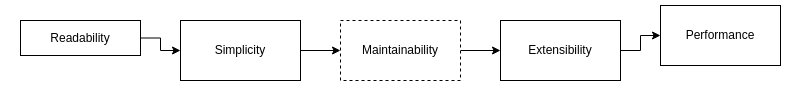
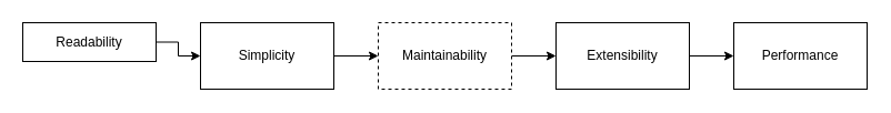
- <mxCell id="10" value="Performance" style="rounded=0;whiteSpace=wrap;html=1;" vertex="1" parent="1"><mxGeometry x="660" y="5" width="120" height="60" as="geometry" /></mxCell>
+ <mxCell id="10" value="Performance" style="rounded=0;whiteSpace=wrap;html=1;" vertex="1" parent="1"><mxGeometry x="660" y="20" width="120" height="60" as="geometry" /></mxCell>
